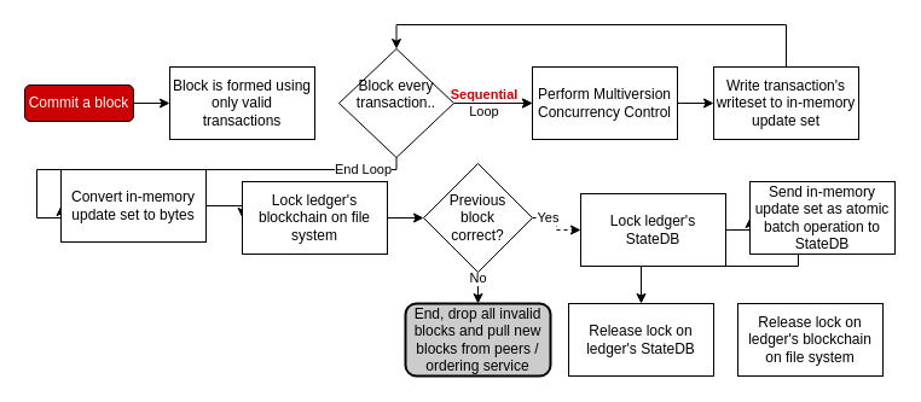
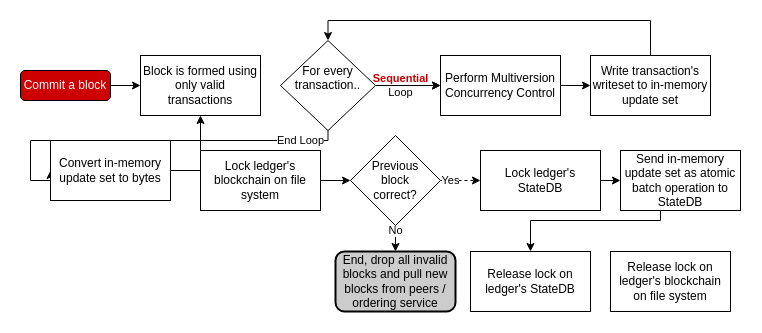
- <mxCell id="8" value="Block every&lt;br&gt;transaction..&lt;br&gt;&amp;nbsp;&amp;nbsp;" style="rhombus;whiteSpace=wrap;html=1;" vertex="1" parent="1"><mxGeometry x="280" y="40" width="95" height="90" as="geometry" /></mxCell>
+ <mxCell id="8" value="For every&lt;br&gt;transaction..&lt;br&gt;&amp;nbsp;&amp;nbsp;" style="rhombus;whiteSpace=wrap;html=1;" vertex="1" parent="1"><mxGeometry x="280" y="40" width="95" height="90" as="geometry" /></mxCell>
- <mxCell id="13" style="edgeStyle=orthogonalEdgeStyle;rounded=0;orthogonalLoop=1;jettySize=auto;html=1;exitX=1;exitY=0.5;exitDx=0;exitDy=0;entryX=0;entryY=0.5;entryDx=0;entryDy=0;" edge="1" parent="1" source="14" target="16"><mxGeometry relative="1" as="geometry" /></mxCell>
+ <mxCell id="13" style="edgeStyle=orthogonalEdgeStyle;rounded=0;orthogonalLoop=1;jettySize=auto;html=1;exitX=1;exitY=0.5;exitDx=0;exitDy=0;" edge="1" parent="1" source="14" target="4"><mxGeometry relative="1" as="geometry" /></mxCell>
- <mxCell id="22" value="Lock ledger's StateDB" style="rounded=0;whiteSpace=wrap;html=1;" vertex="1" parent="1"><mxGeometry x="480" y="160" width="120" height="60" as="geometry" /></mxCell>
+ <mxCell id="22" value="Lock ledger's StateDB" style="rounded=0;whiteSpace=wrap;html=1;" vertex="1" parent="1"><mxGeometry x="480" y="150" width="120" height="60" as="geometry" /></mxCell>
